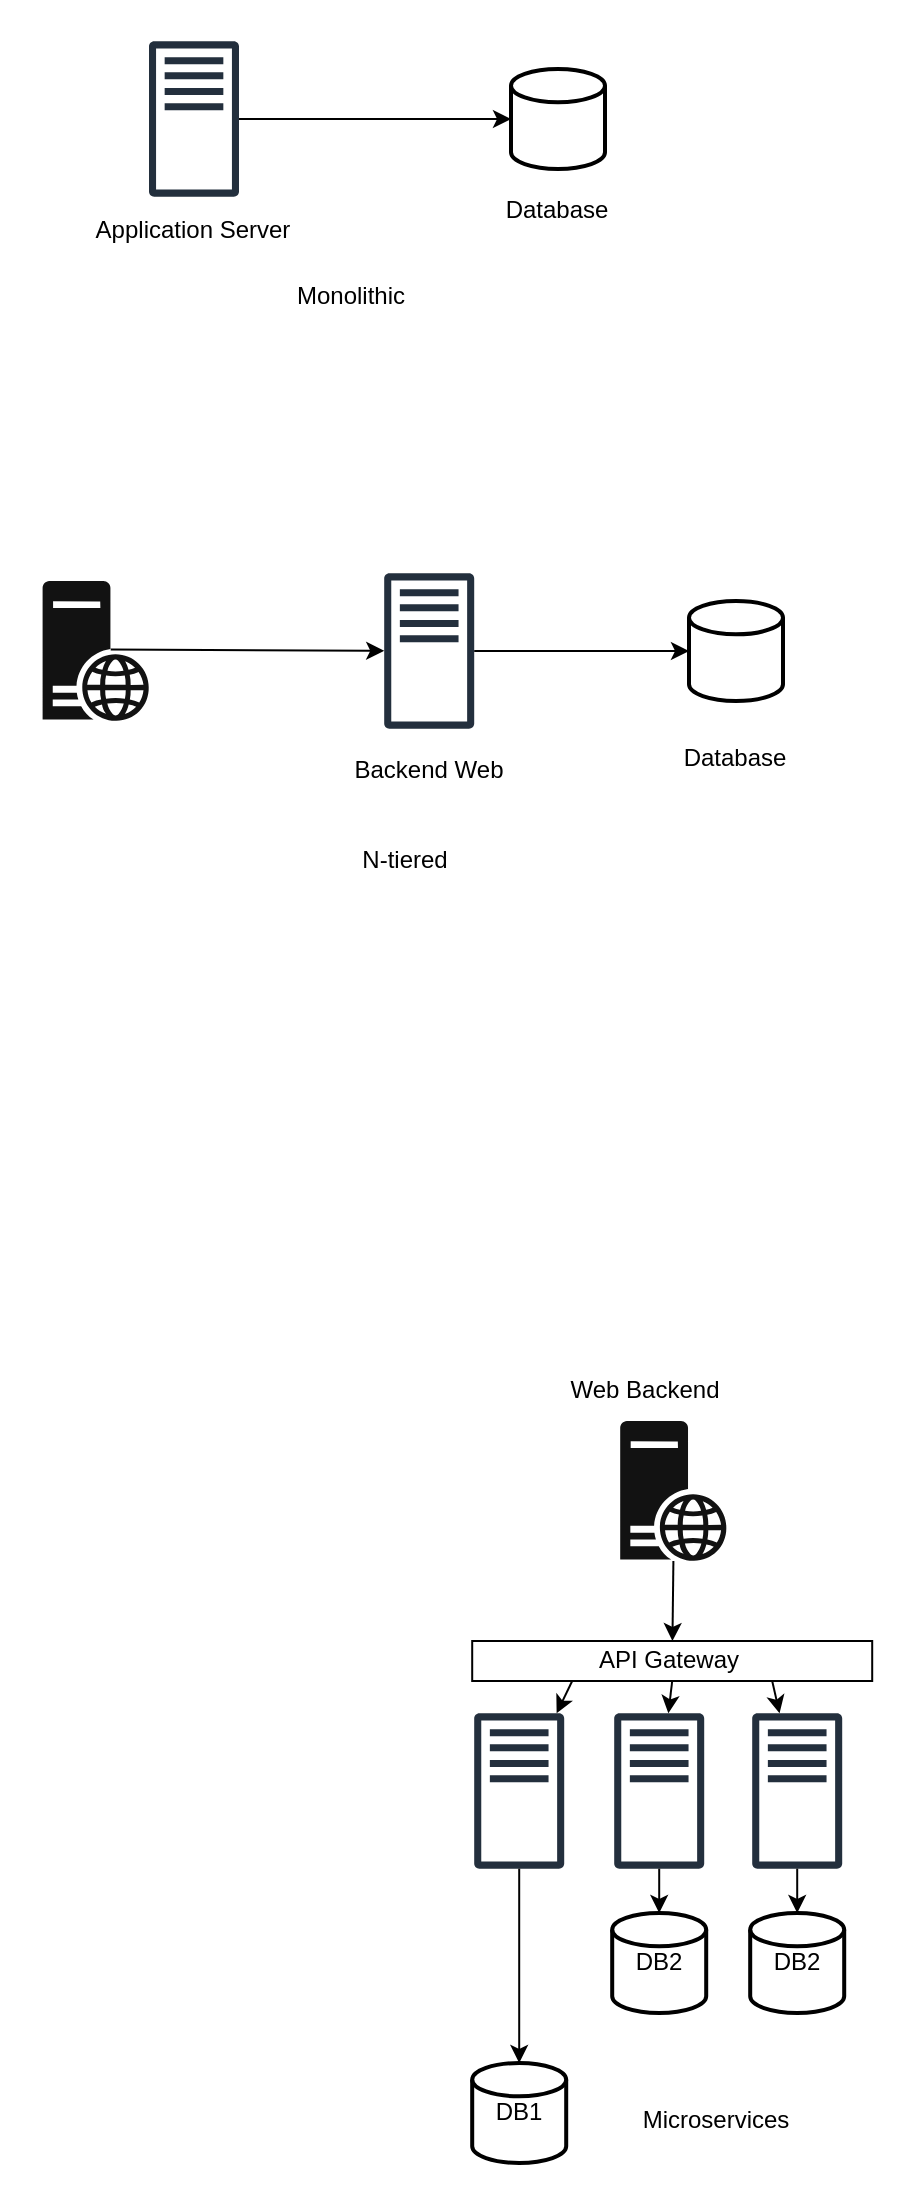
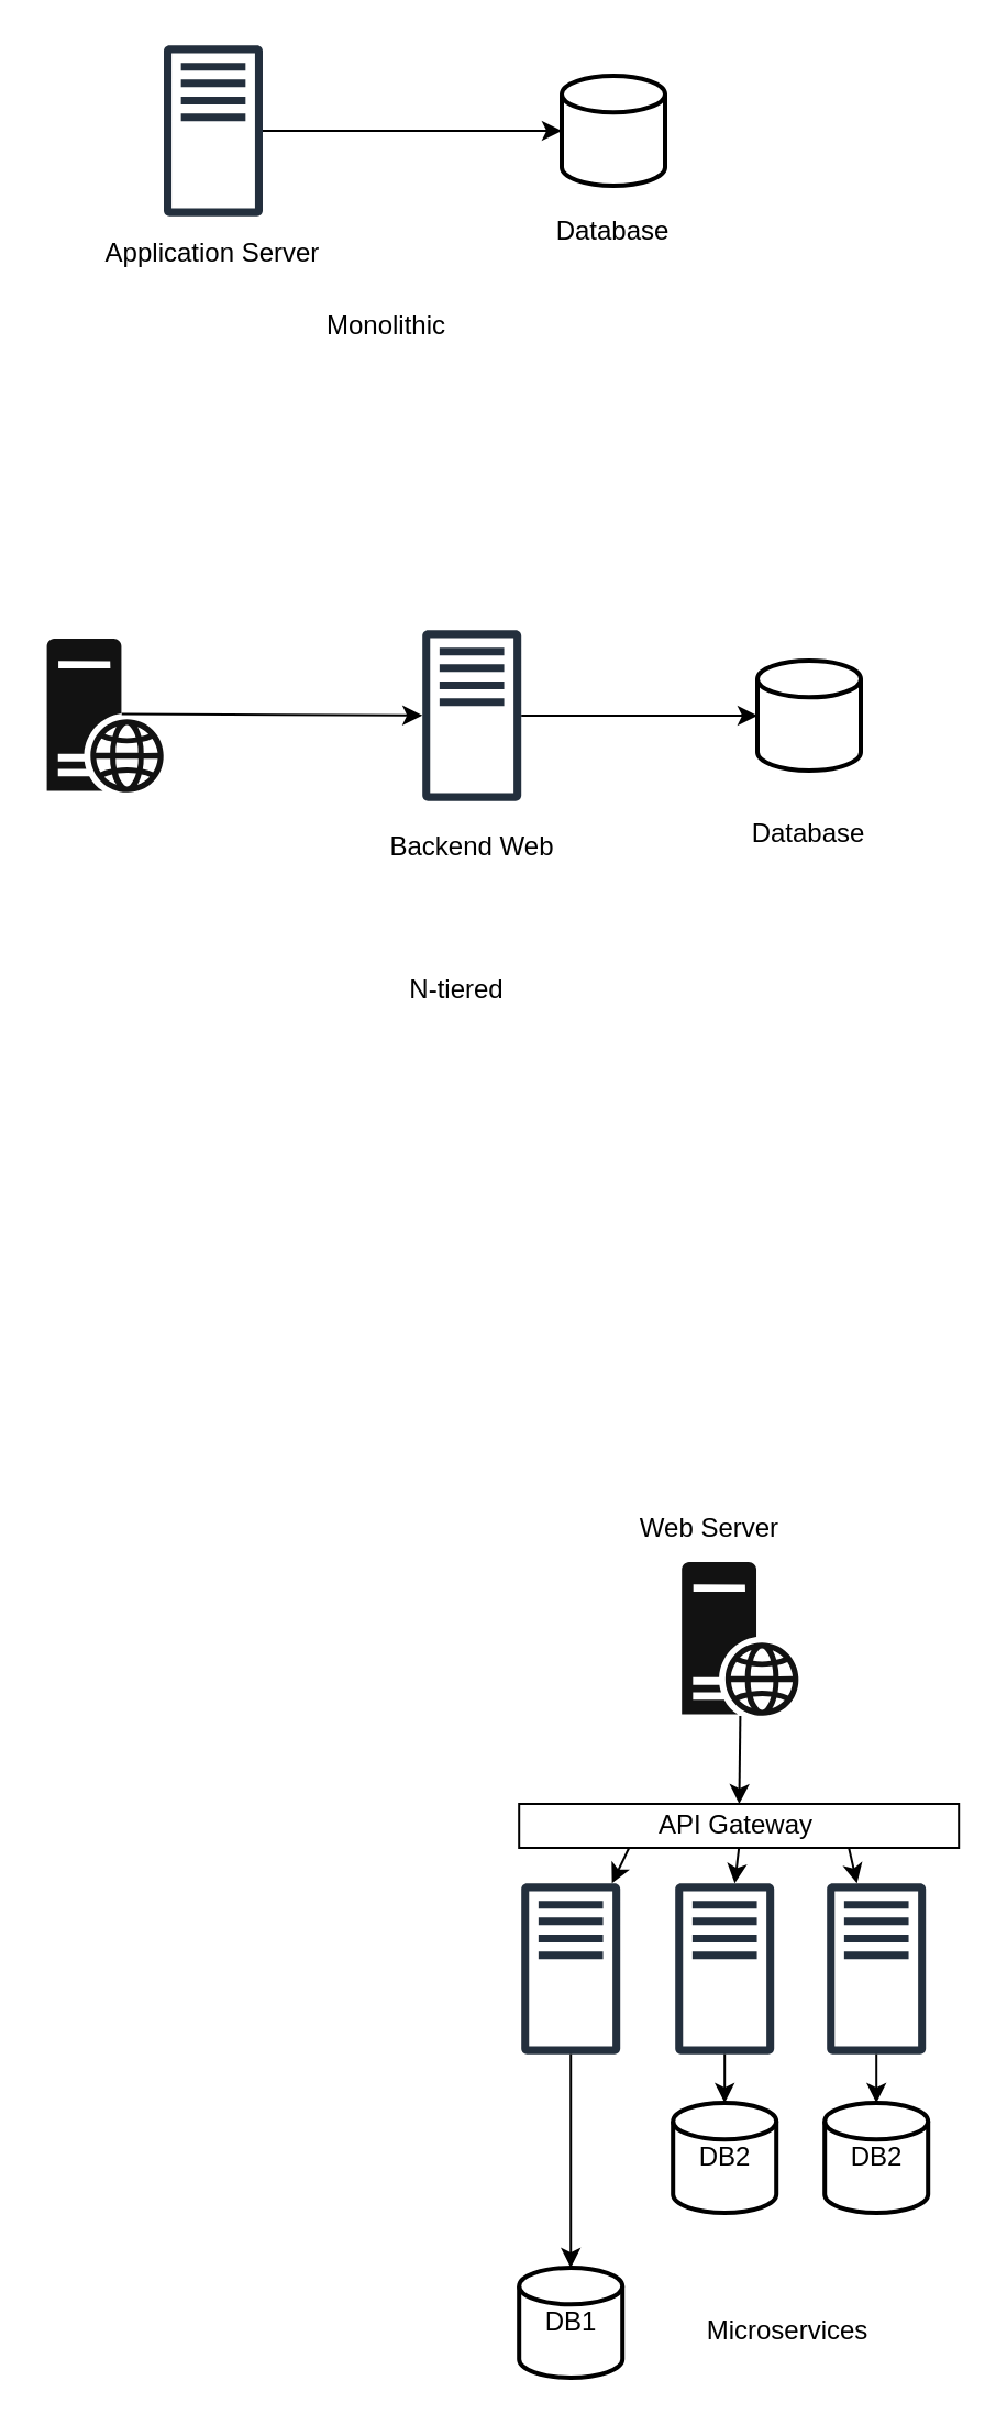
- <mxCell id="11" value="N-tiered" style="text;html=1;align=center;verticalAlign=middle;whiteSpace=wrap;rounded=0;" parent="1" vertex="1"><mxGeometry x="160.95" y="410" width="83" height="40" as="geometry" /></mxCell>
+ <mxCell id="11" value="N-tiered" style="text;html=1;align=center;verticalAlign=middle;whiteSpace=wrap;rounded=0;" parent="1" vertex="1"><mxGeometry x="165.95" y="430" width="83" height="40" as="geometry" /></mxCell>
- <mxCell id="32" value="Web Backend" style="text;html=1;align=center;verticalAlign=middle;whiteSpace=wrap;rounded=0;" parent="1" vertex="1"><mxGeometry x="269.1" y="680" width="106.5" height="30" as="geometry" /></mxCell>
+ <mxCell id="32" value="Web Server" style="text;html=1;align=center;verticalAlign=middle;whiteSpace=wrap;rounded=0;" parent="1" vertex="1"><mxGeometry x="269.1" y="680" width="106.5" height="30" as="geometry" /></mxCell>
